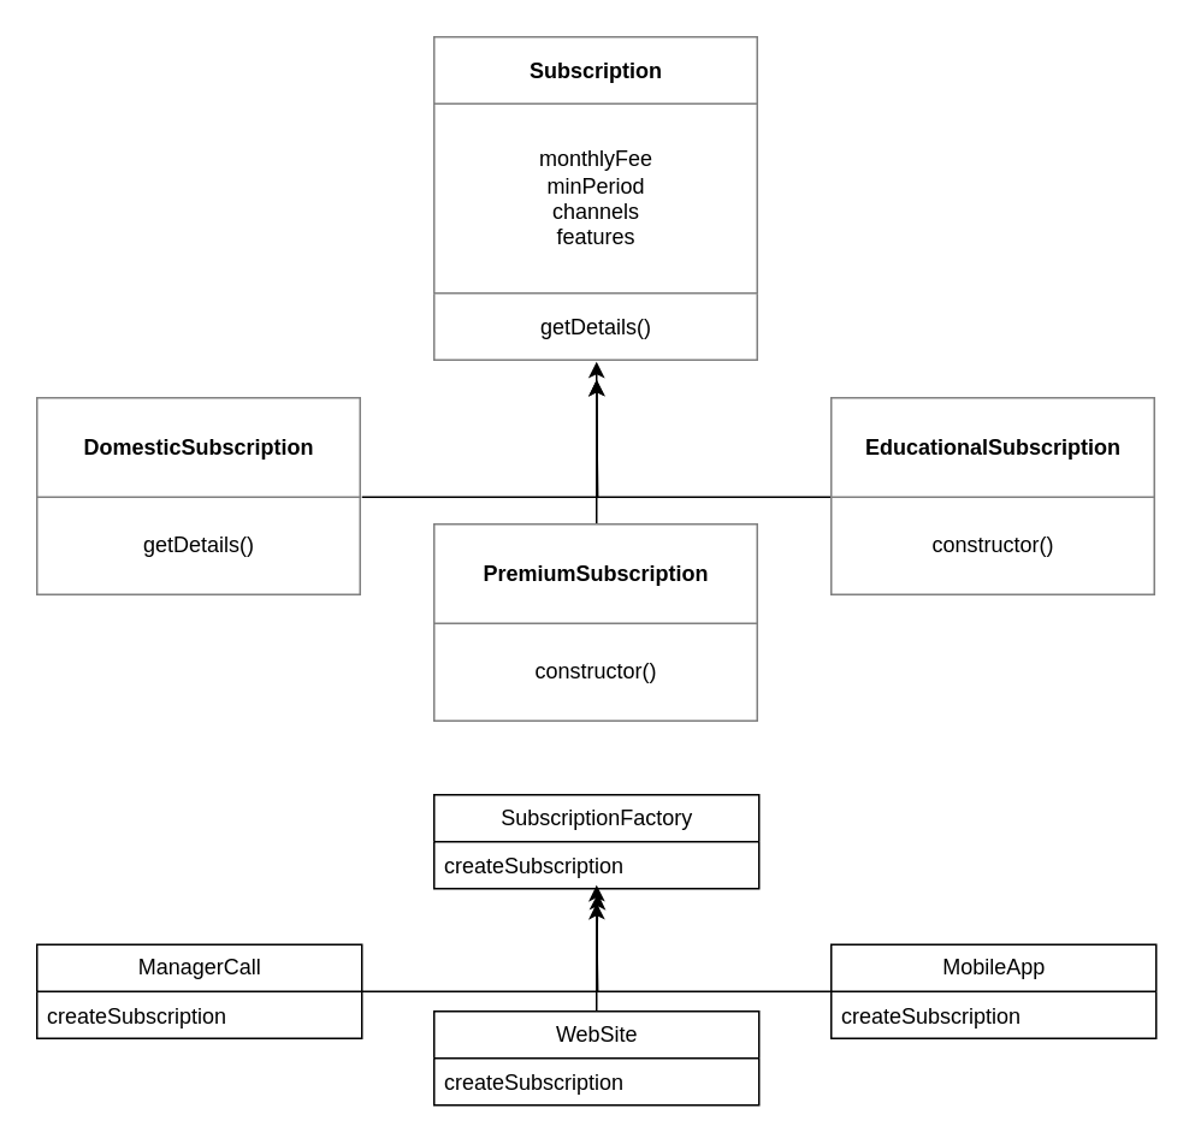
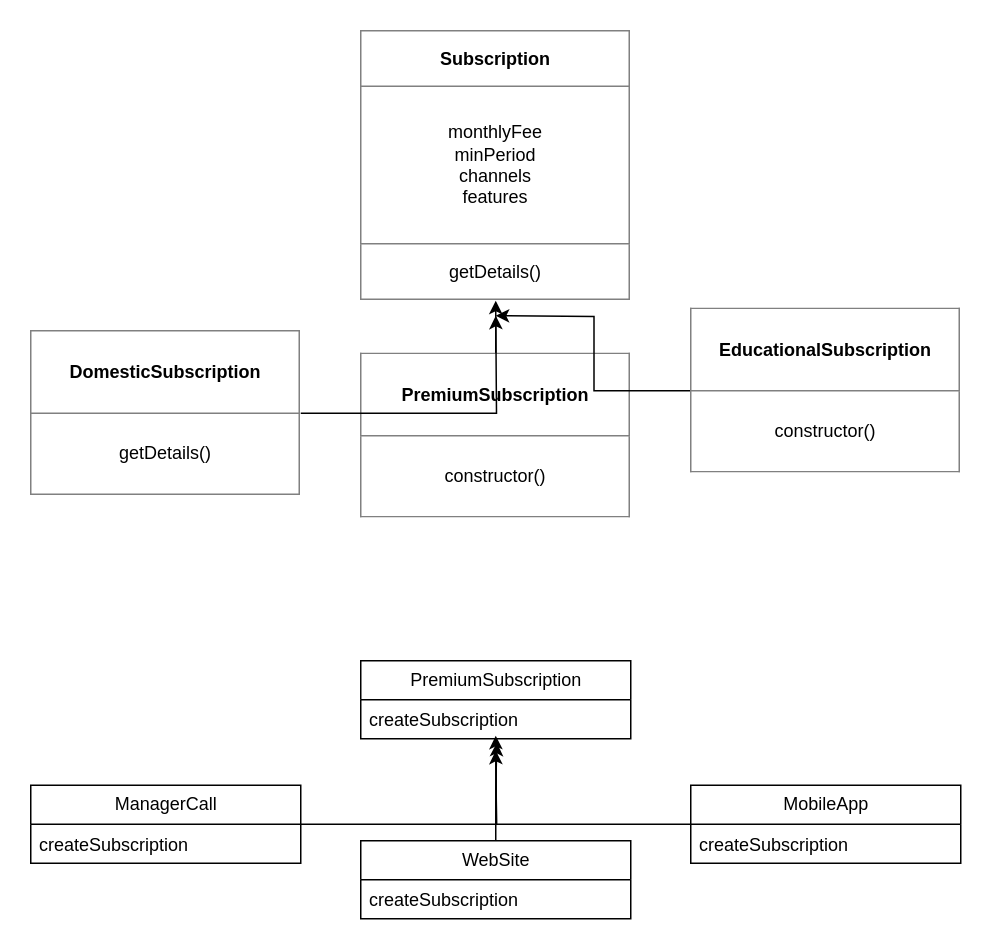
- <mxCell id="6" value="&lt;table border=&quot;1&quot; width=&quot;100%&quot; height=&quot;100%&quot; cellpadding=&quot;4&quot; style=&quot;width:100%;height:100%;border-collapse:collapse;&quot;&gt;&lt;tbody&gt;&lt;tr&gt;&lt;th align=&quot;center&quot;&gt;&lt;b&gt;EducationalSubscription&lt;/b&gt;&lt;/th&gt;&lt;/tr&gt;&lt;tr&gt;&lt;td align=&quot;center&quot;&gt;constructor()&lt;/td&gt;&lt;/tr&gt;&lt;/tbody&gt;&lt;/table&gt;" style="text;html=1;whiteSpace=wrap;strokeColor=none;fillColor=none;overflow=fill;" vertex="1" parent="1"><mxGeometry x="460" y="220" width="180" height="110" as="geometry" /></mxCell>
+ <mxCell id="6" value="&lt;table border=&quot;1&quot; width=&quot;100%&quot; height=&quot;100%&quot; cellpadding=&quot;4&quot; style=&quot;width:100%;height:100%;border-collapse:collapse;&quot;&gt;&lt;tbody&gt;&lt;tr&gt;&lt;th align=&quot;center&quot;&gt;&lt;b&gt;EducationalSubscription&lt;/b&gt;&lt;/th&gt;&lt;/tr&gt;&lt;tr&gt;&lt;td align=&quot;center&quot;&gt;constructor()&lt;/td&gt;&lt;/tr&gt;&lt;/tbody&gt;&lt;/table&gt;" style="text;html=1;whiteSpace=wrap;strokeColor=none;fillColor=none;overflow=fill;" vertex="1" parent="1"><mxGeometry x="460" y="205" width="180" height="110" as="geometry" /></mxCell>
- <mxCell id="4" value="&lt;table border=&quot;1&quot; width=&quot;100%&quot; height=&quot;100%&quot; cellpadding=&quot;4&quot; style=&quot;width:100%;height:100%;border-collapse:collapse;&quot;&gt;&lt;tbody&gt;&lt;tr&gt;&lt;th align=&quot;center&quot;&gt;&lt;b&gt;PremiumSubscription&lt;/b&gt;&lt;/th&gt;&lt;/tr&gt;&lt;tr&gt;&lt;td align=&quot;center&quot;&gt;constructor()&lt;/td&gt;&lt;/tr&gt;&lt;/tbody&gt;&lt;/table&gt;" style="text;html=1;whiteSpace=wrap;strokeColor=none;fillColor=none;overflow=fill;" vertex="1" parent="1"><mxGeometry x="240" y="290" width="180" height="110" as="geometry" /></mxCell>
+ <mxCell id="4" value="&lt;table border=&quot;1&quot; width=&quot;100%&quot; height=&quot;100%&quot; cellpadding=&quot;4&quot; style=&quot;width:100%;height:100%;border-collapse:collapse;&quot;&gt;&lt;tbody&gt;&lt;tr&gt;&lt;th align=&quot;center&quot;&gt;&lt;b&gt;PremiumSubscription&lt;/b&gt;&lt;/th&gt;&lt;/tr&gt;&lt;tr&gt;&lt;td align=&quot;center&quot;&gt;constructor()&lt;/td&gt;&lt;/tr&gt;&lt;/tbody&gt;&lt;/table&gt;" style="text;html=1;whiteSpace=wrap;strokeColor=none;fillColor=none;overflow=fill;" vertex="1" parent="1"><mxGeometry x="240" y="235" width="180" height="110" as="geometry" /></mxCell>
- <mxCell id="9" value="SubscriptionFactory" style="swimlane;fontStyle=0;childLayout=stackLayout;horizontal=1;startSize=26;fillColor=none;horizontalStack=0;resizeParent=1;resizeParentMax=0;resizeLast=0;collapsible=1;marginBottom=0;html=1;" vertex="1" parent="1"><mxGeometry x="240" y="440" width="180" height="52" as="geometry" /></mxCell>
+ <mxCell id="9" value="PremiumSubscription" style="swimlane;fontStyle=0;childLayout=stackLayout;horizontal=1;startSize=26;fillColor=none;horizontalStack=0;resizeParent=1;resizeParentMax=0;resizeLast=0;collapsible=1;marginBottom=0;html=1;" vertex="1" parent="1"><mxGeometry x="240" y="440" width="180" height="52" as="geometry" /></mxCell>
